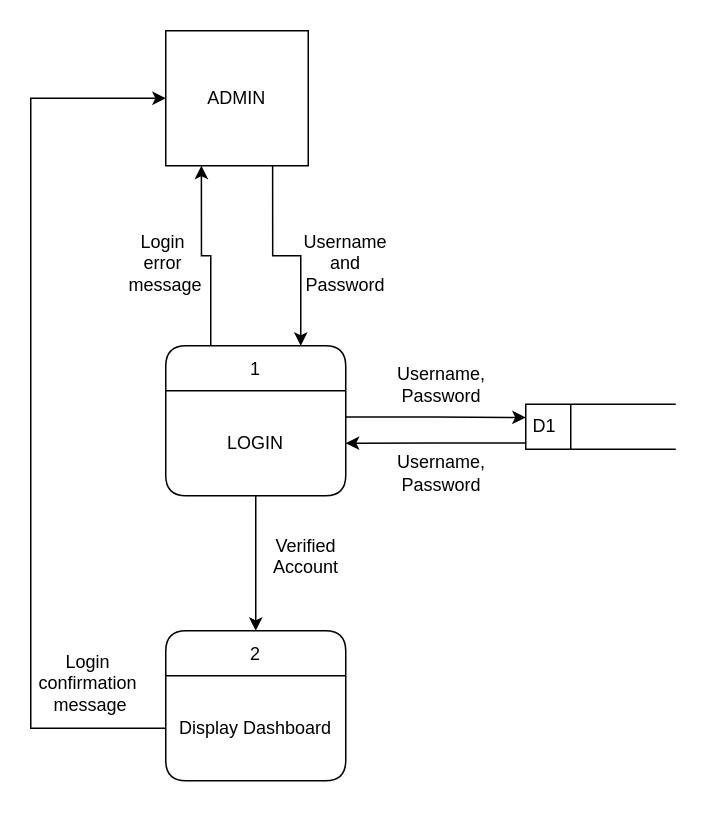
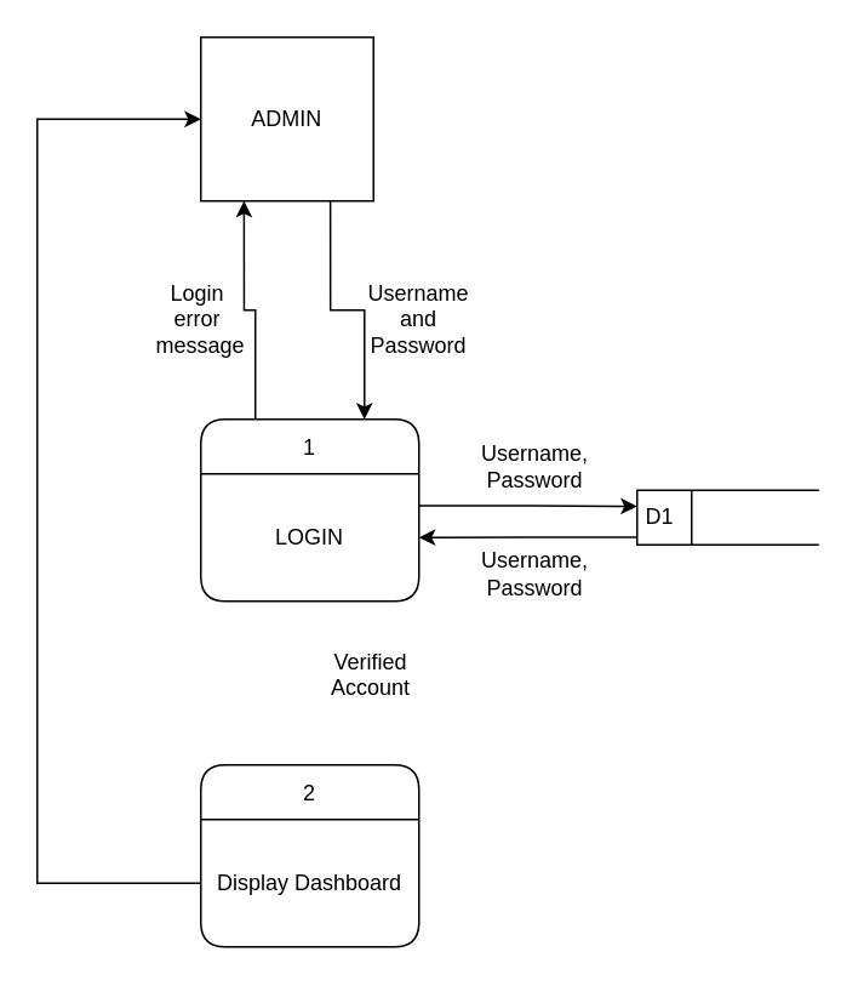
- <mxCell id="14" style="edgeStyle=orthogonalEdgeStyle;rounded=0;orthogonalLoop=1;jettySize=auto;html=1;" parent="1" source="4" target="12" edge="1"><mxGeometry relative="1" as="geometry" /></mxCell>
- <mxCell id="17" value="Login&amp;nbsp;&lt;div&gt;confirmation&amp;nbsp;&lt;/div&gt;&lt;div&gt;message&lt;/div&gt;" style="text;html=1;align=center;verticalAlign=middle;whiteSpace=wrap;rounded=0;" parent="1" vertex="1"><mxGeometry x="20" y="430" width="80" height="50" as="geometry" /></mxCell>
